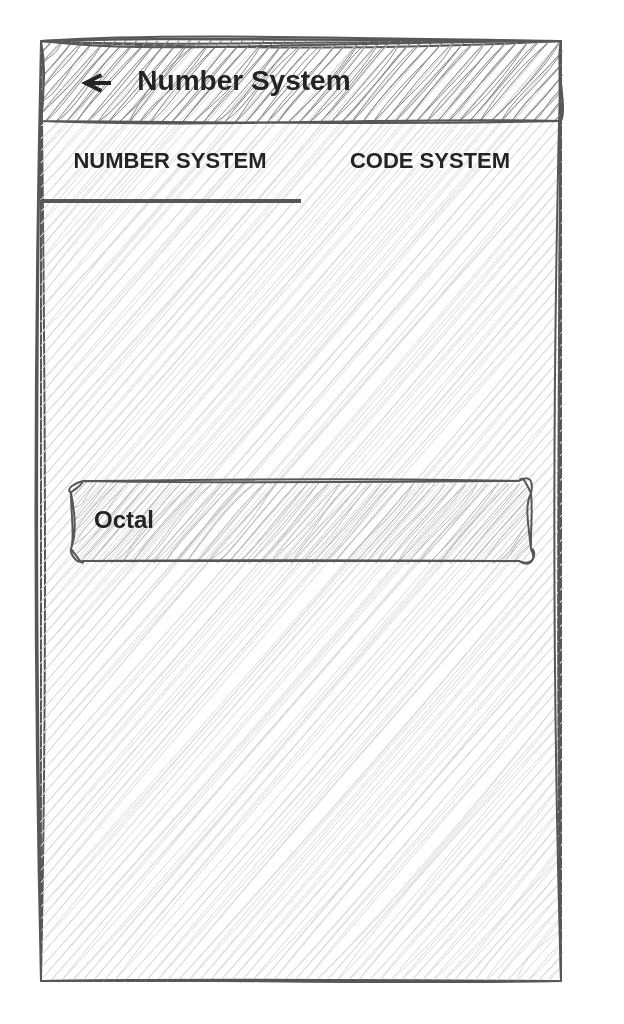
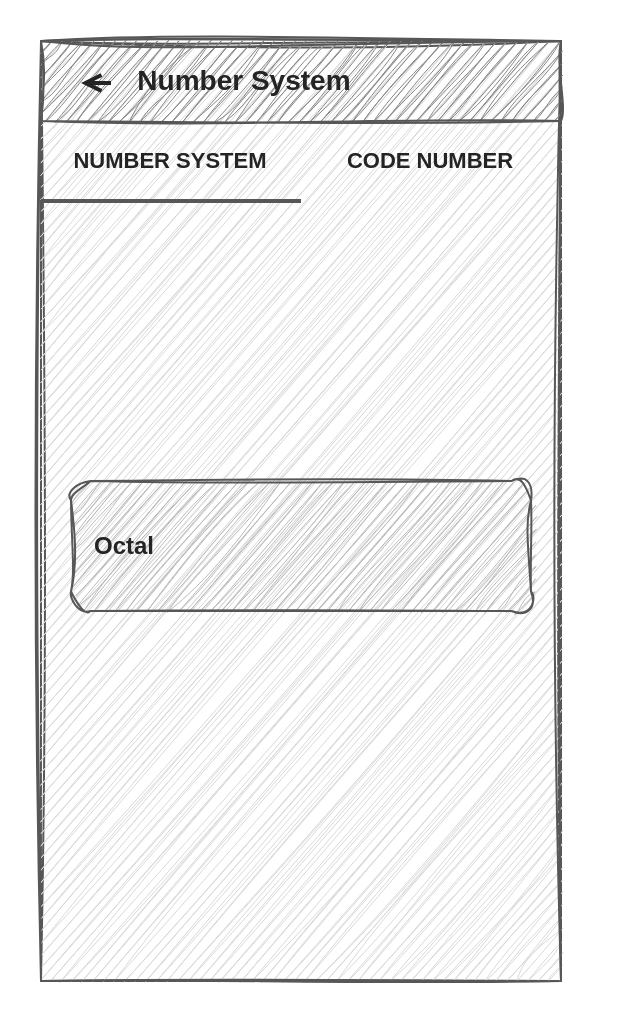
- <mxCell id="9" value="CODE SYSTEM" style="text;strokeColor=none;align=center;fillColor=none;html=1;verticalAlign=middle;whiteSpace=wrap;rounded=0;fontStyle=1;fontSize=11;shadow=0;sketch=1;curveFitting=1;jiggle=2;fontFamily=Helvetica;fontColor=#242424;" vertex="1" parent="3"><mxGeometry x="130" y="40" width="130" height="40" as="geometry" /></mxCell>
+ <mxCell id="9" value="CODE NUMBER" style="text;strokeColor=none;align=center;fillColor=none;html=1;verticalAlign=middle;whiteSpace=wrap;rounded=0;fontStyle=1;fontSize=11;shadow=0;sketch=1;curveFitting=1;jiggle=2;fontFamily=Helvetica;fontColor=#242424;" vertex="1" parent="3"><mxGeometry x="130" y="40" width="130" height="40" as="geometry" /></mxCell>
- <mxCell id="11" value="&amp;nbsp; &amp;nbsp;Octal" style="text;strokeColor=#575757;align=left;fillColor=#BABABA;html=1;verticalAlign=middle;whiteSpace=wrap;rounded=1;fontStyle=1;fontSize=12;shadow=0;sketch=1;curveFitting=1;jiggle=2;fontFamily=Helvetica;fontColor=#242424;" vertex="1" parent="3"><mxGeometry x="15" y="220" width="230" height="40" as="geometry" /></mxCell>
+ <mxCell id="11" value="&amp;nbsp; &amp;nbsp;Octal" style="text;strokeColor=#575757;align=left;fillColor=#BABABA;html=1;verticalAlign=middle;whiteSpace=wrap;rounded=1;fontStyle=1;fontSize=12;shadow=0;sketch=1;curveFitting=1;jiggle=2;fontFamily=Helvetica;fontColor=#242424;" vertex="1" parent="3"><mxGeometry x="15" y="220" width="230" height="65" as="geometry" /></mxCell>
